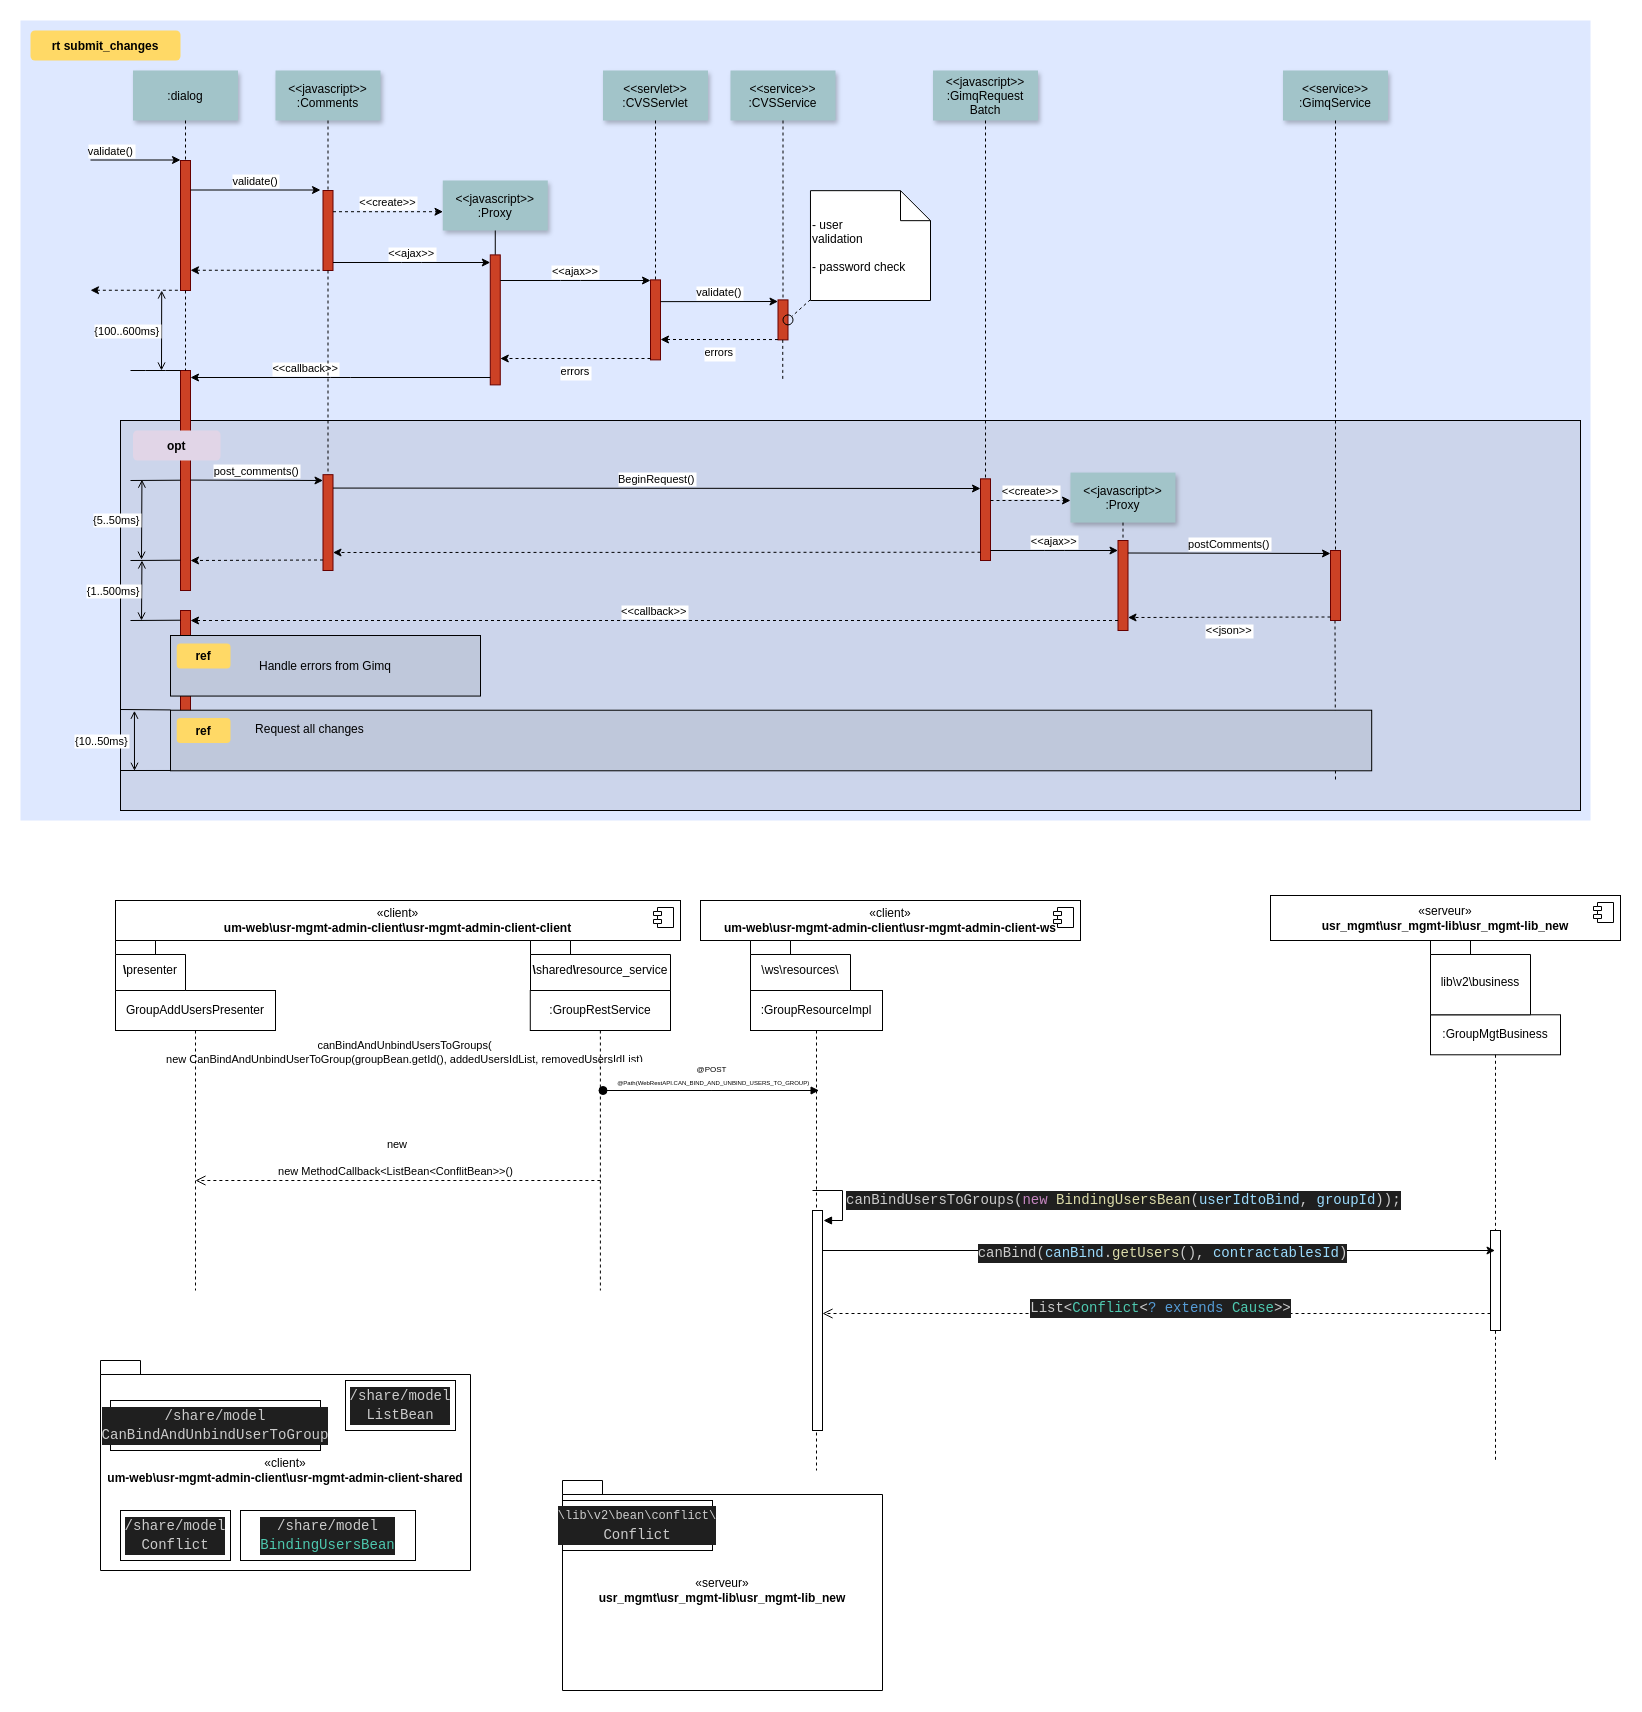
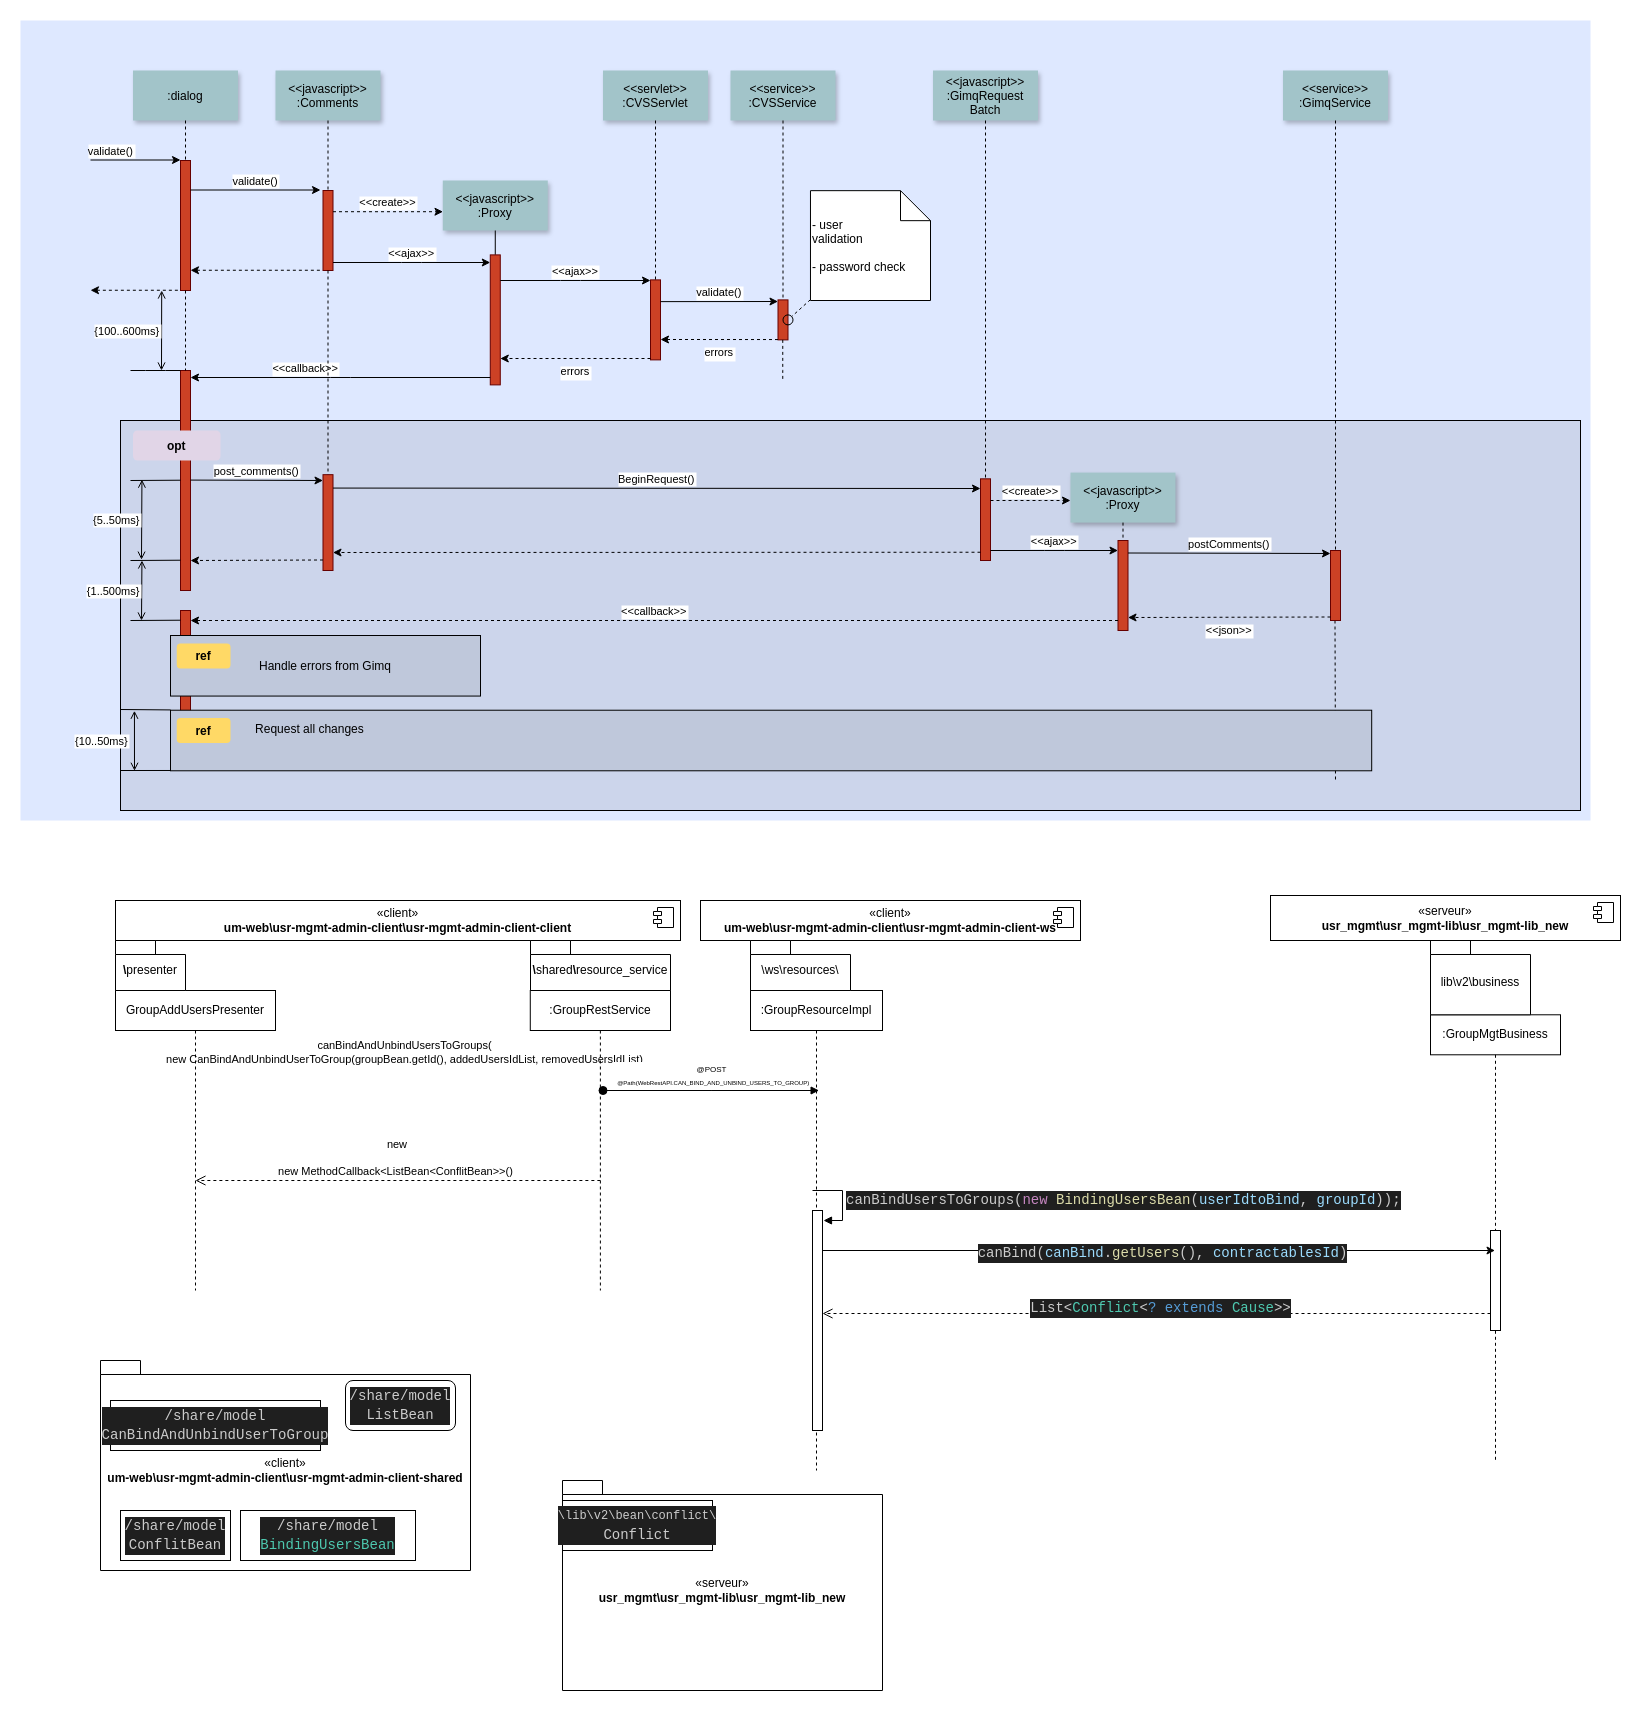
- <mxCell id="60" value="rt submit_changes" style="rounded=1;fontStyle=1;fillColor=#FFD966;strokeColor=none" parent="1" vertex="1"><mxGeometry x="30" y="30" width="150" height="30" as="geometry" /></mxCell>
- <mxCell id="87" value="&lt;div style=&quot;color: rgb(204, 204, 204); background-color: rgb(31, 31, 31); font-family: Consolas, &amp;quot;Courier New&amp;quot;, monospace; font-size: 14px; line-height: 19px;&quot;&gt;/share/model&lt;br&gt;&lt;/div&gt;&lt;div style=&quot;color: rgb(204, 204, 204); background-color: rgb(31, 31, 31); font-family: Consolas, &amp;quot;Courier New&amp;quot;, monospace; font-size: 14px; line-height: 19px;&quot;&gt;ListBean&lt;/div&gt;" style="html=1;whiteSpace=wrap;" vertex="1" parent="84"><mxGeometry x="245" y="20" width="110" height="50" as="geometry" /></mxCell>
+ <mxCell id="87" value="&lt;div style=&quot;color: rgb(204, 204, 204); background-color: rgb(31, 31, 31); font-family: Consolas, &amp;quot;Courier New&amp;quot;, monospace; font-size: 14px; line-height: 19px;&quot;&gt;/share/model&lt;br&gt;&lt;/div&gt;&lt;div style=&quot;color: rgb(204, 204, 204); background-color: rgb(31, 31, 31); font-family: Consolas, &amp;quot;Courier New&amp;quot;, monospace; font-size: 14px; line-height: 19px;&quot;&gt;ListBean&lt;/div&gt;" style="html=1;whiteSpace=wrap;rounded=1;" vertex="1" parent="84"><mxGeometry x="245" y="20" width="110" height="50" as="geometry" /></mxCell>
- <mxCell id="88" value="&lt;div style=&quot;color: rgb(204, 204, 204); background-color: rgb(31, 31, 31); font-family: Consolas, &amp;quot;Courier New&amp;quot;, monospace; font-size: 14px; line-height: 19px;&quot;&gt;/share/model&lt;br&gt;&lt;/div&gt;&lt;div style=&quot;color: rgb(204, 204, 204); background-color: rgb(31, 31, 31); font-family: Consolas, &amp;quot;Courier New&amp;quot;, monospace; font-size: 14px; line-height: 19px;&quot;&gt;Conflict&lt;/div&gt;" style="html=1;whiteSpace=wrap;" vertex="1" parent="84"><mxGeometry x="20" y="150" width="110" height="50" as="geometry" /></mxCell>
+ <mxCell id="88" value="&lt;div style=&quot;color: rgb(204, 204, 204); background-color: rgb(31, 31, 31); font-family: Consolas, &amp;quot;Courier New&amp;quot;, monospace; font-size: 14px; line-height: 19px;&quot;&gt;/share/model&lt;br&gt;&lt;/div&gt;&lt;div style=&quot;color: rgb(204, 204, 204); background-color: rgb(31, 31, 31); font-family: Consolas, &amp;quot;Courier New&amp;quot;, monospace; font-size: 14px; line-height: 19px;&quot;&gt;ConflitBean&lt;/div&gt;" style="html=1;whiteSpace=wrap;" vertex="1" parent="84"><mxGeometry x="20" y="150" width="110" height="50" as="geometry" /></mxCell>
